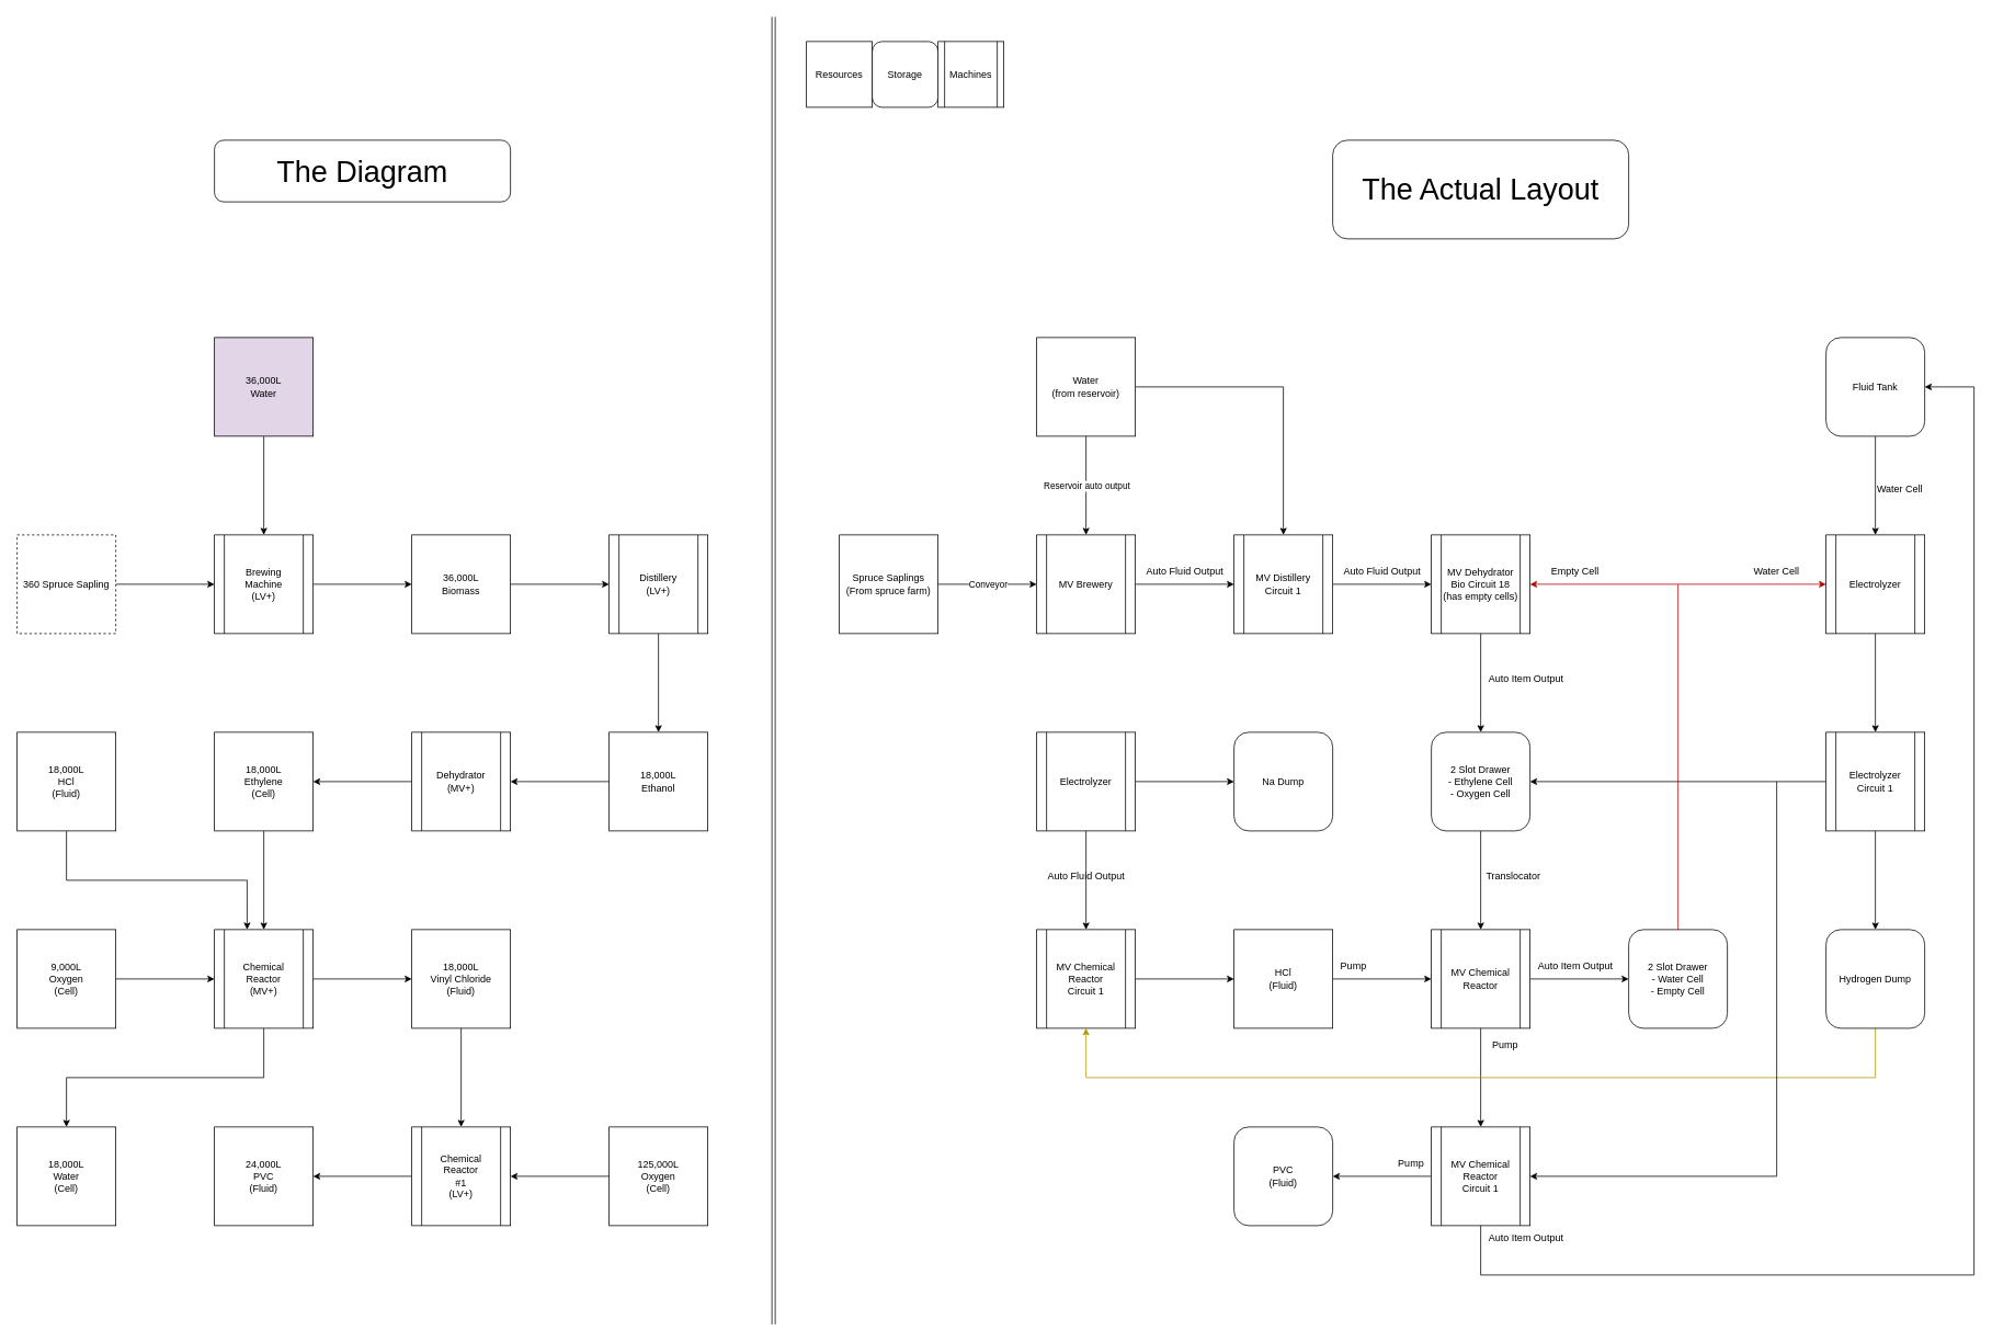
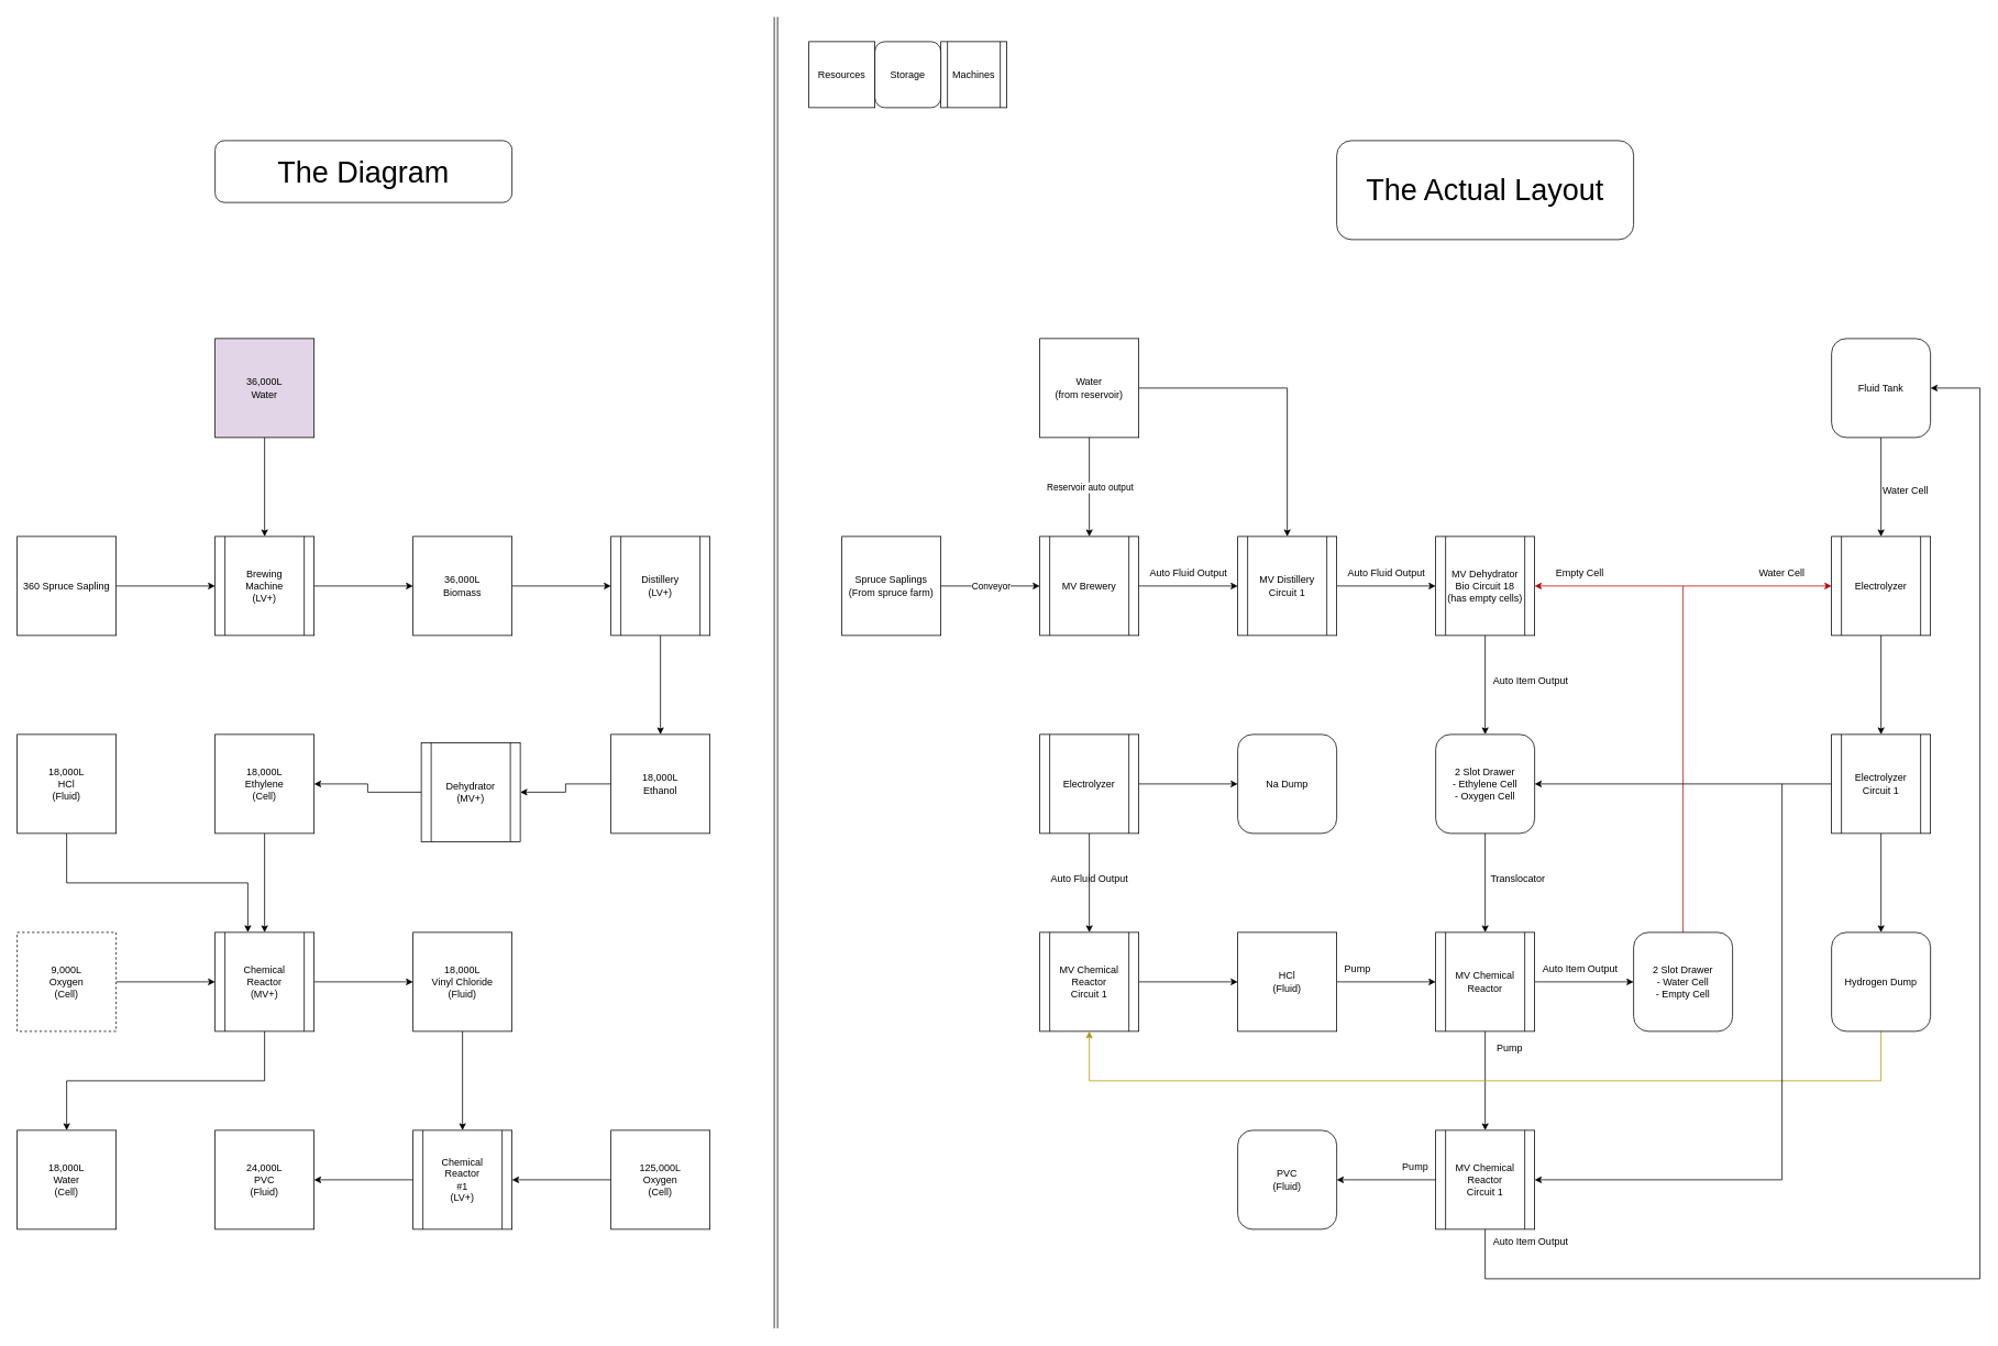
- <mxCell id="3" value="360 Spruce Sapling" style="whiteSpace=wrap;html=1;aspect=fixed;dashed=1;" parent="1" vertex="1"><mxGeometry x="20" y="650" width="120" height="120" as="geometry" /></mxCell>
+ <mxCell id="3" value="360 Spruce Sapling" style="whiteSpace=wrap;html=1;aspect=fixed;" parent="1" vertex="1"><mxGeometry x="20" y="650" width="120" height="120" as="geometry" /></mxCell>
- <mxCell id="17" value="Dehydrator&lt;br&gt;(MV+)" style="shape=process;whiteSpace=wrap;html=1;backgroundOutline=1;" vertex="1" parent="1"><mxGeometry x="500" y="890" width="120" height="120" as="geometry" /></mxCell>
+ <mxCell id="17" value="Dehydrator&lt;br&gt;(MV+)" style="shape=process;whiteSpace=wrap;html=1;backgroundOutline=1;" vertex="1" parent="1"><mxGeometry x="510" y="900" width="120" height="120" as="geometry" /></mxCell>
- <mxCell id="21" value="9,000L&lt;br&gt;Oxygen&lt;br&gt;(Cell)" style="whiteSpace=wrap;html=1;aspect=fixed;" vertex="1" parent="1"><mxGeometry x="20" y="1130" width="120" height="120" as="geometry" /></mxCell>
+ <mxCell id="21" value="9,000L&lt;br&gt;Oxygen&lt;br&gt;(Cell)" style="whiteSpace=wrap;html=1;aspect=fixed;dashed=1;" vertex="1" parent="1"><mxGeometry x="20" y="1130" width="120" height="120" as="geometry" /></mxCell>
